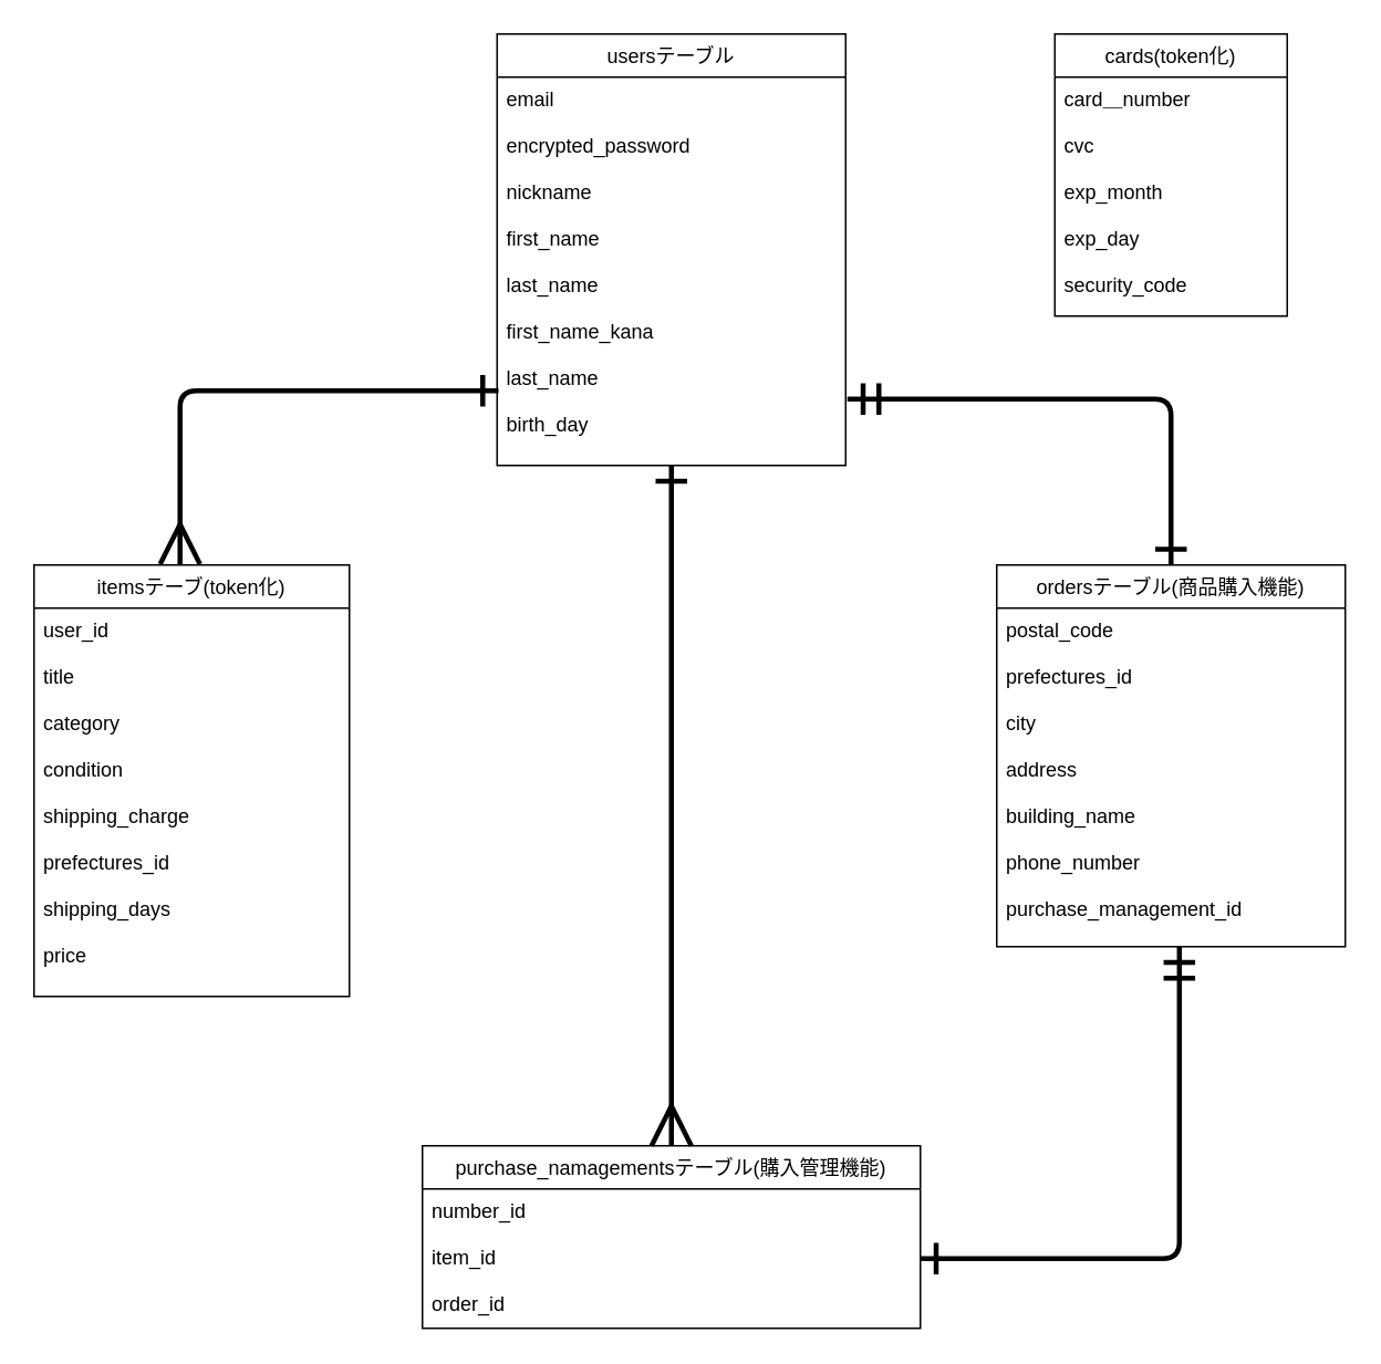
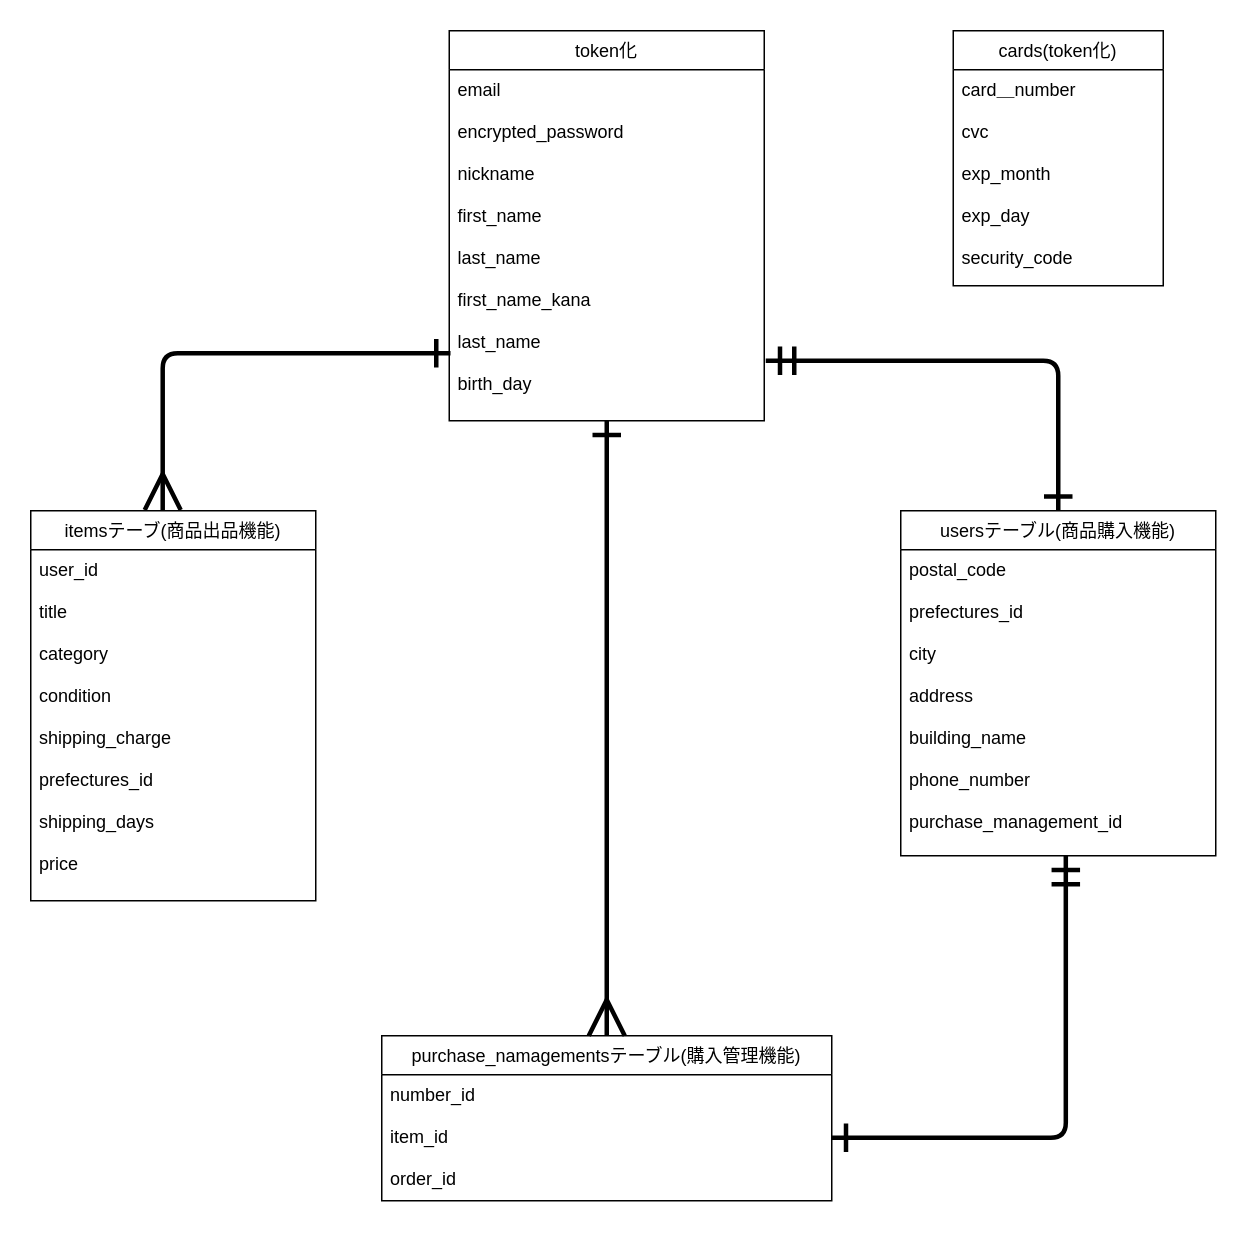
- <mxCell id="10" value="usersテーブル" style="swimlane;fontStyle=0;childLayout=stackLayout;horizontal=1;startSize=26;fillColor=none;horizontalStack=0;resizeParent=1;resizeParentMax=0;resizeLast=0;collapsible=1;marginBottom=0;" vertex="1" parent="1"><mxGeometry x="299" y="20" width="210" height="260" as="geometry" /></mxCell>
+ <mxCell id="10" value="token化" style="swimlane;fontStyle=0;childLayout=stackLayout;horizontal=1;startSize=26;fillColor=none;horizontalStack=0;resizeParent=1;resizeParentMax=0;resizeLast=0;collapsible=1;marginBottom=0;" vertex="1" parent="1"><mxGeometry x="299" y="20" width="210" height="260" as="geometry" /></mxCell>
- <mxCell id="2" value="itemsテーブ(token化)" style="swimlane;fontStyle=0;childLayout=stackLayout;horizontal=1;startSize=26;fillColor=none;horizontalStack=0;resizeParent=1;resizeParentMax=0;resizeLast=0;collapsible=1;marginBottom=0;" vertex="1" parent="1"><mxGeometry x="20" y="340" width="190" height="260" as="geometry" /></mxCell>
+ <mxCell id="2" value="itemsテーブ(商品出品機能)" style="swimlane;fontStyle=0;childLayout=stackLayout;horizontal=1;startSize=26;fillColor=none;horizontalStack=0;resizeParent=1;resizeParentMax=0;resizeLast=0;collapsible=1;marginBottom=0;" vertex="1" parent="1"><mxGeometry x="20" y="340" width="190" height="260" as="geometry" /></mxCell>
- <mxCell id="4" value="ordersテーブル(商品購入機能)" style="swimlane;fontStyle=0;childLayout=stackLayout;horizontal=1;startSize=26;fillColor=none;horizontalStack=0;resizeParent=1;resizeParentMax=0;resizeLast=0;collapsible=1;marginBottom=0;" vertex="1" parent="1"><mxGeometry x="600" y="340" width="210" height="230" as="geometry" /></mxCell>
+ <mxCell id="4" value="usersテーブル(商品購入機能)" style="swimlane;fontStyle=0;childLayout=stackLayout;horizontal=1;startSize=26;fillColor=none;horizontalStack=0;resizeParent=1;resizeParentMax=0;resizeLast=0;collapsible=1;marginBottom=0;" vertex="1" parent="1"><mxGeometry x="600" y="340" width="210" height="230" as="geometry" /></mxCell>
